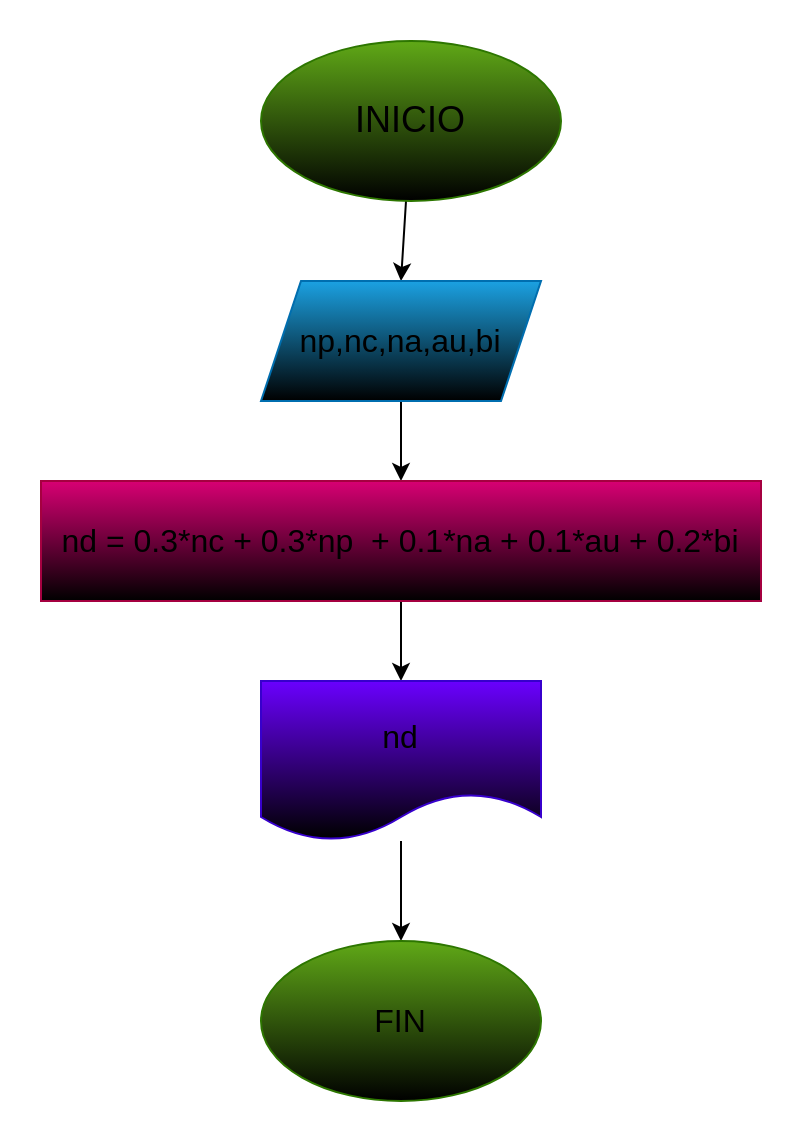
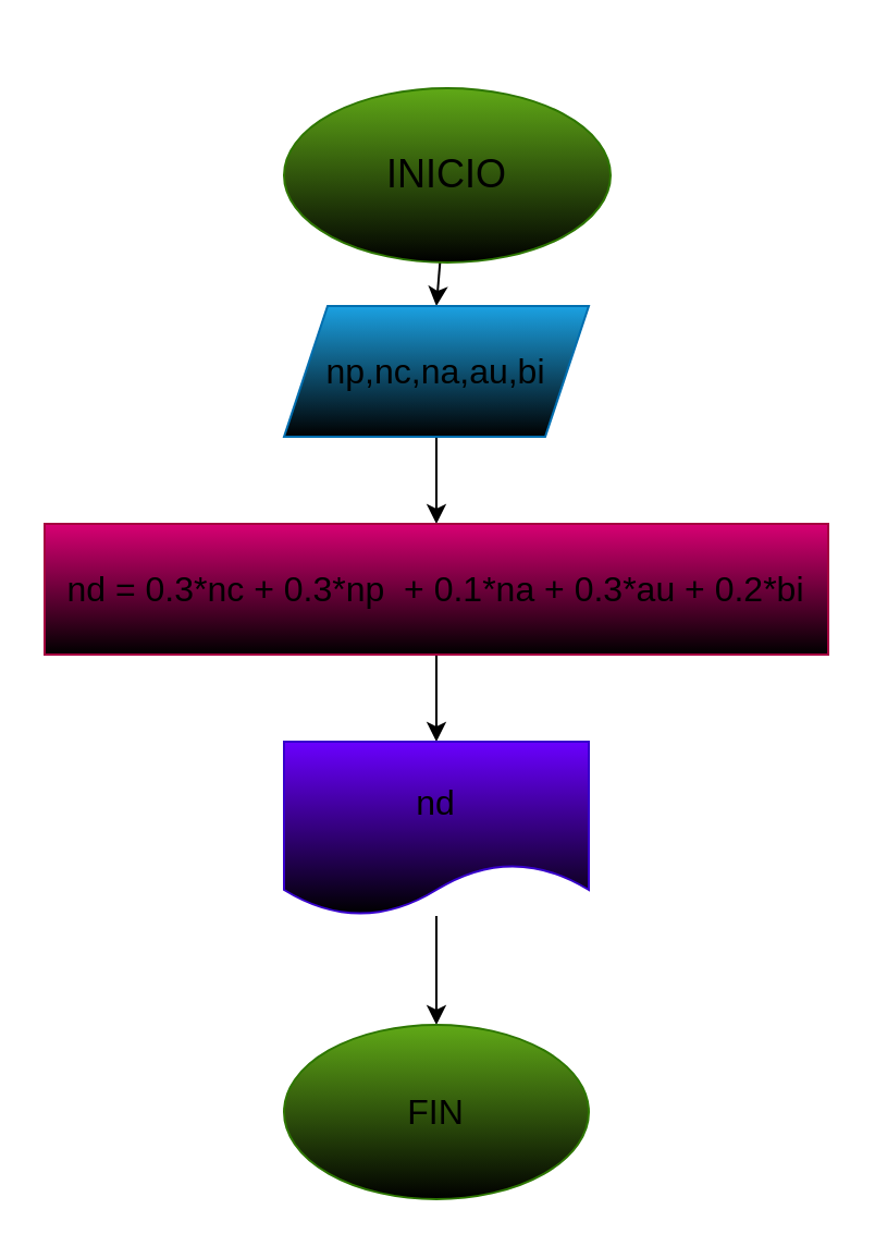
- <mxCell id="3" value="&lt;font style=&quot;font-size: 18px;&quot; color=&quot;#000000&quot;&gt;INICIO&lt;/font&gt;" style="ellipse;whiteSpace=wrap;html=1;fillColor=#60a917;fontColor=#ffffff;strokeColor=#2D7600;gradientColor=default;" vertex="1" parent="1"><mxGeometry x="130" width="150" height="80" as="geometry" y="20" /></mxCell>
+ <mxCell id="3" value="&lt;font style=&quot;font-size: 18px;&quot; color=&quot;#000000&quot;&gt;INICIO&lt;/font&gt;" style="ellipse;whiteSpace=wrap;html=1;fillColor=#60a917;fontColor=#ffffff;strokeColor=#2D7600;gradientColor=default;" vertex="1" parent="1"><mxGeometry x="130" y="40" width="150" height="80" as="geometry" /></mxCell>
- <mxCell id="7" value="&lt;font size=&quot;3&quot; color=&quot;#000000&quot;&gt;nd = 0.3*nc + 0.3*np&amp;nbsp; + 0.1*na + 0.1*au + 0.2*bi&lt;/font&gt;" style="rounded=0;whiteSpace=wrap;html=1;fillColor=#d80073;fontColor=#ffffff;strokeColor=#A50040;gradientColor=default;" vertex="1" parent="1"><mxGeometry x="20" y="240" width="360" height="60" as="geometry" /></mxCell>
+ <mxCell id="7" value="&lt;font size=&quot;3&quot; color=&quot;#000000&quot;&gt;nd = 0.3*nc + 0.3*np&amp;nbsp; + 0.1*na + 0.3*au + 0.2*bi&lt;/font&gt;" style="rounded=0;whiteSpace=wrap;html=1;fillColor=#d80073;fontColor=#ffffff;strokeColor=#A50040;gradientColor=default;" vertex="1" parent="1"><mxGeometry x="20" y="240" width="360" height="60" as="geometry" /></mxCell>
